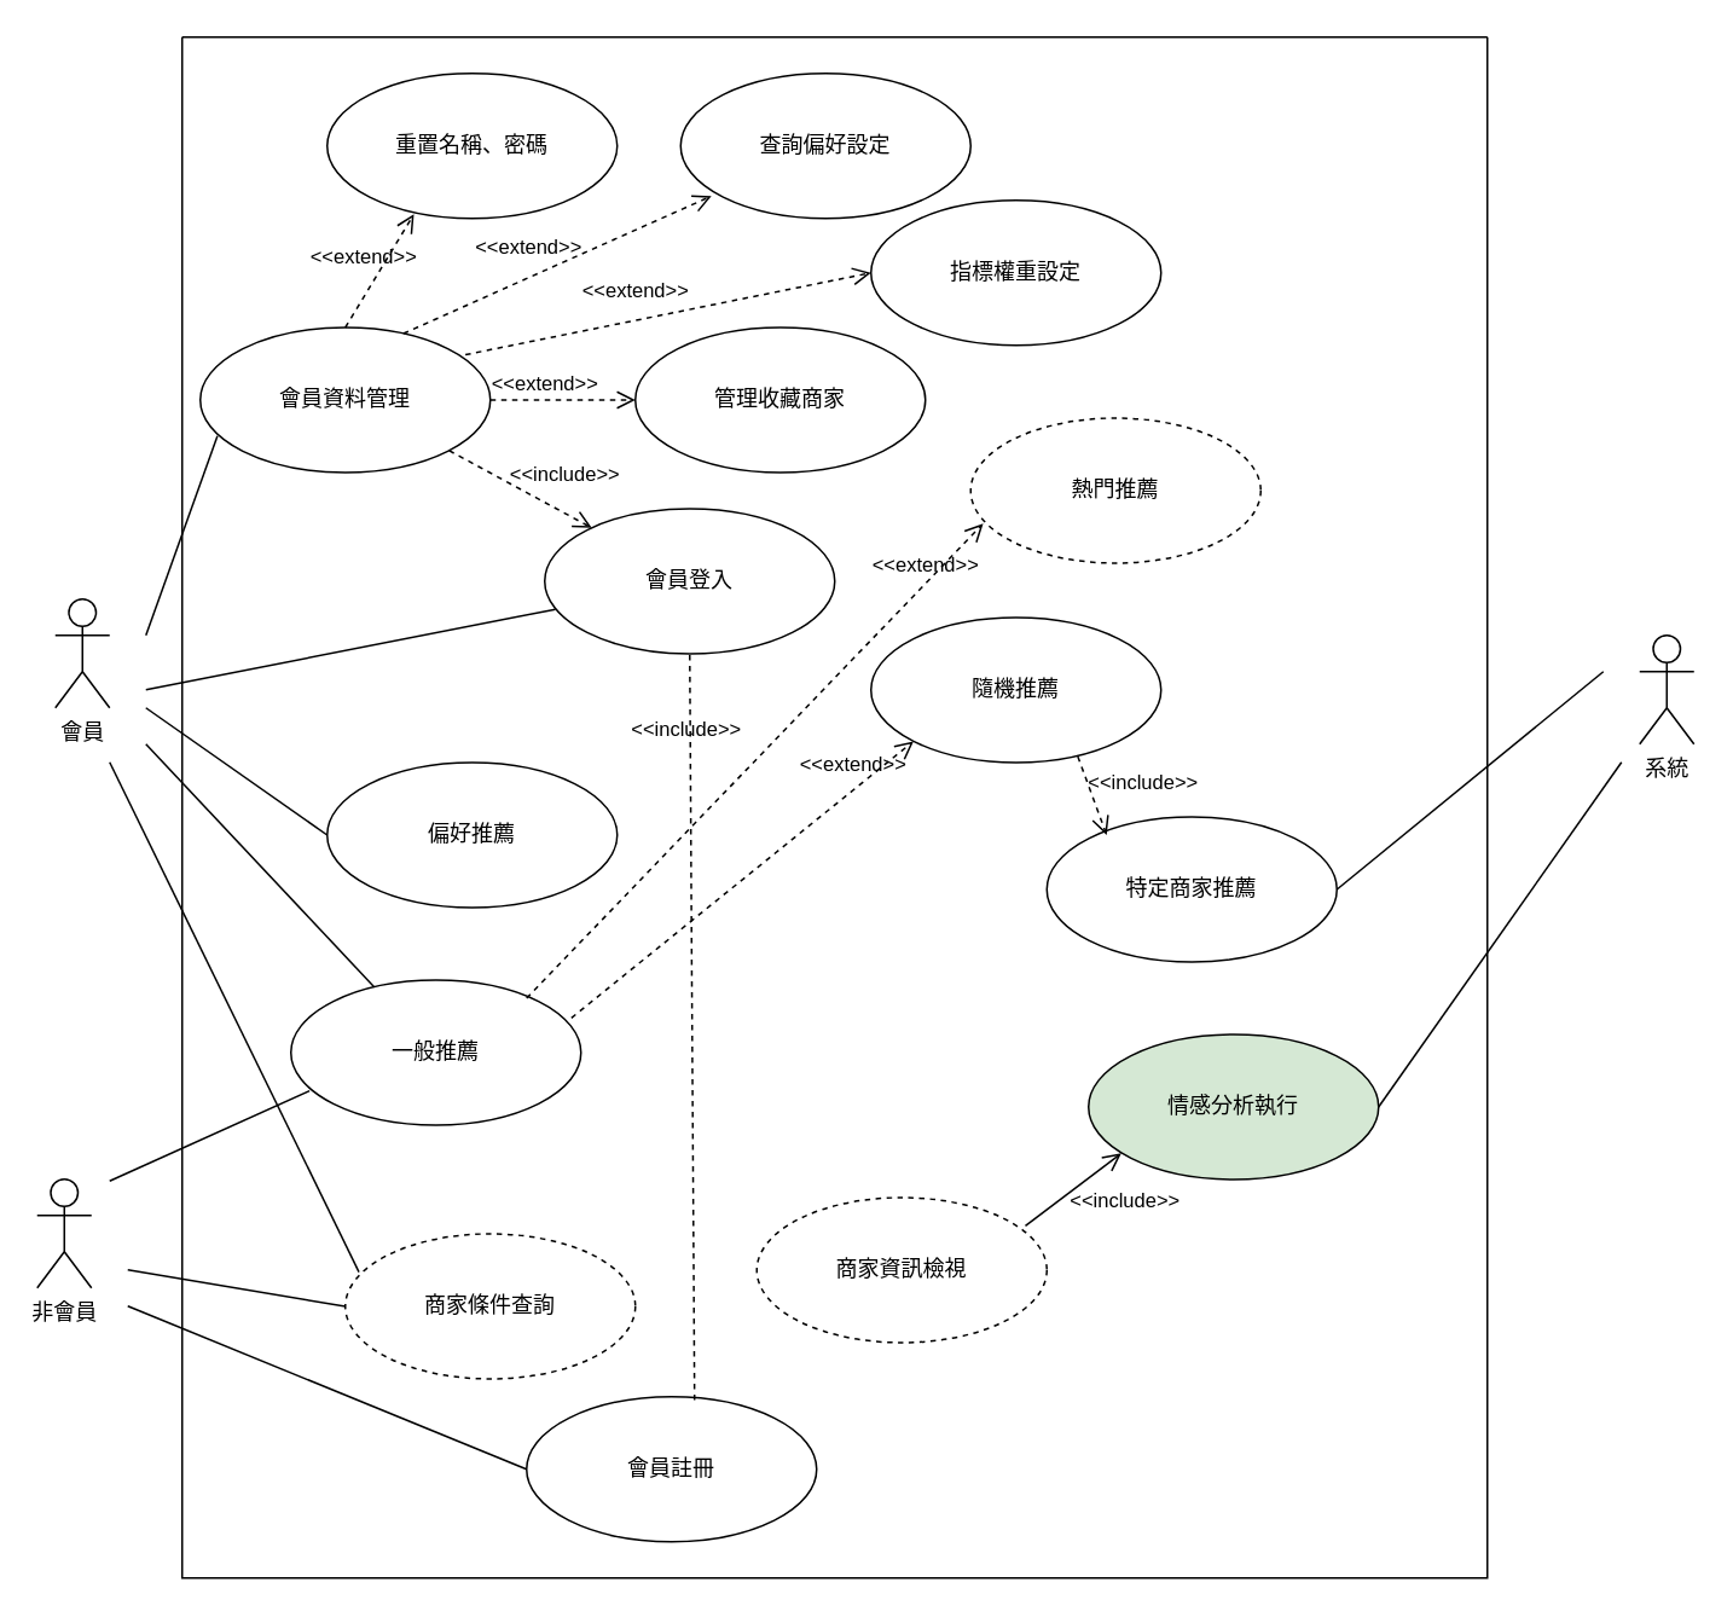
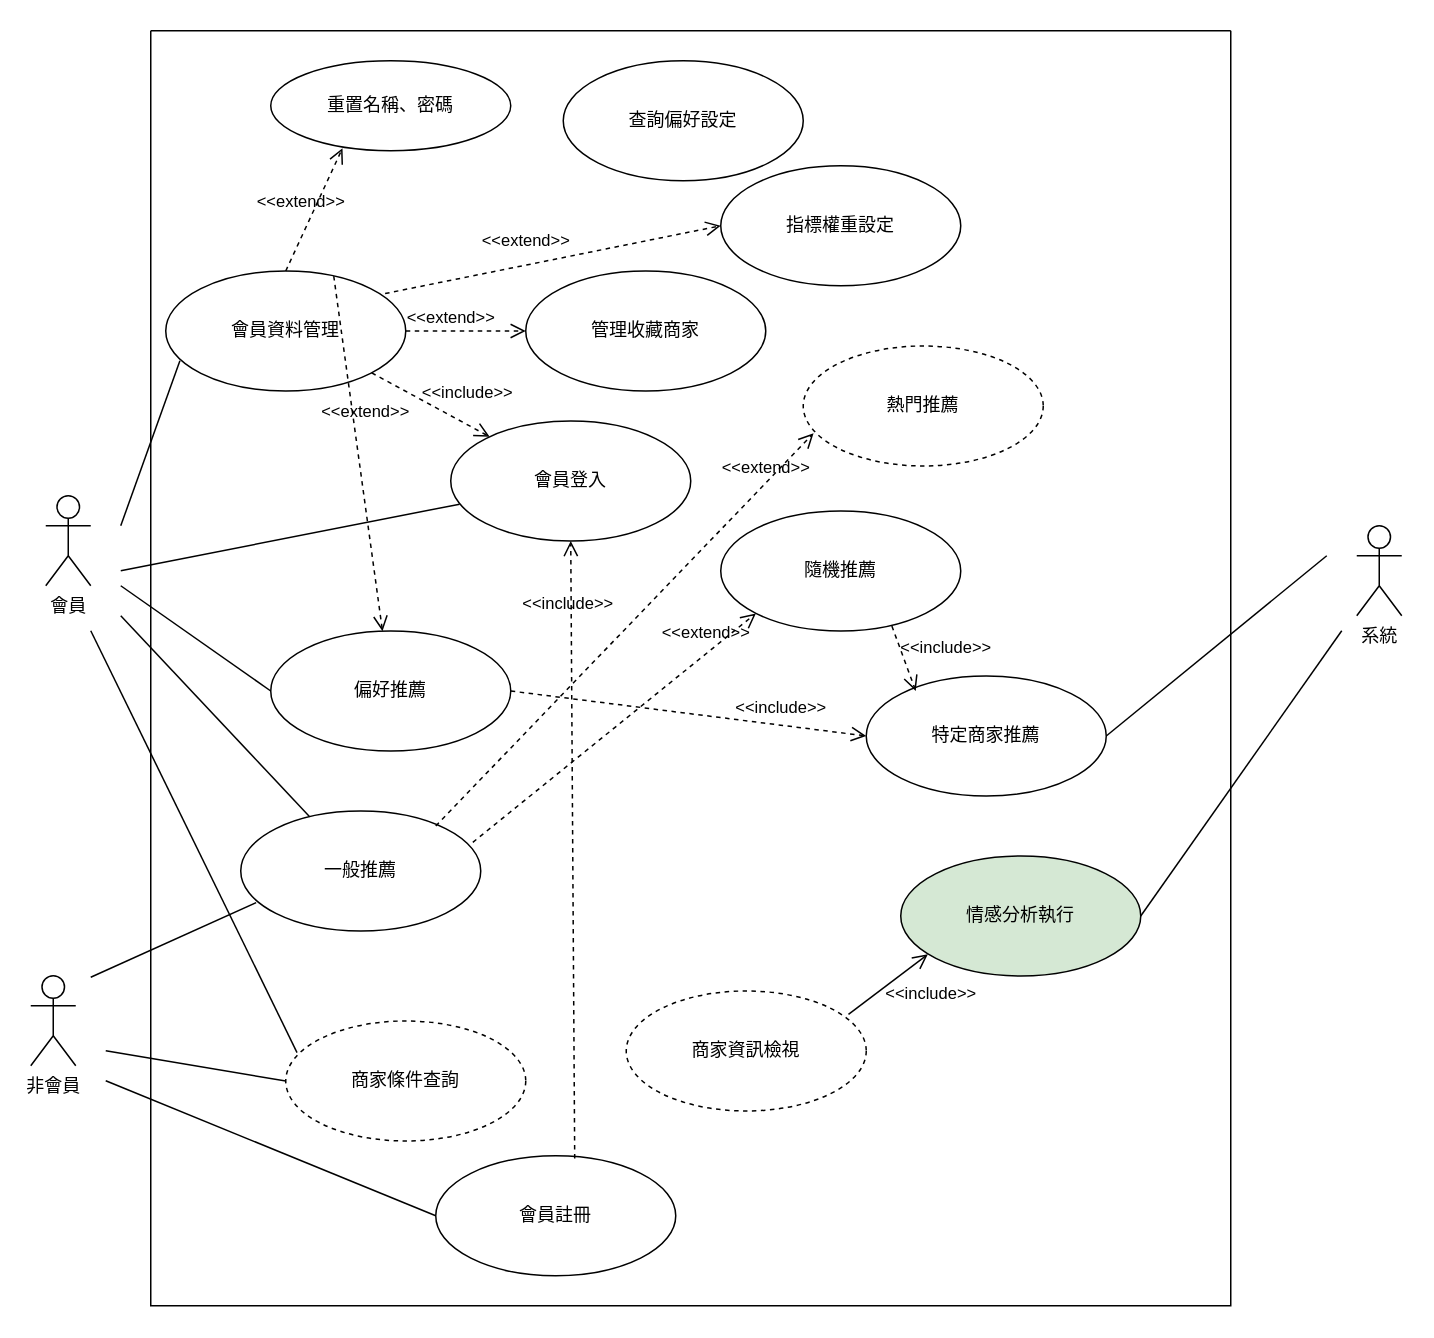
- <mxCell id="27" value="重置名稱、密碼" style="ellipse;whiteSpace=wrap;html=1;" vertex="1" parent="4"><mxGeometry x="80" y="20" width="160" height="80" as="geometry" /></mxCell>
+ <mxCell id="27" value="重置名稱、密碼" style="ellipse;whiteSpace=wrap;html=1;" vertex="1" parent="4"><mxGeometry x="80" y="20" width="160" height="60" as="geometry" /></mxCell>
- <mxCell id="32" value="&amp;lt;&amp;lt;extend&amp;gt;&amp;gt;" style="endArrow=open;startArrow=none;endFill=0;startFill=0;endSize=8;html=1;verticalAlign=bottom;dashed=1;labelBackgroundColor=none;rounded=0;entryX=0.106;entryY=0.846;entryDx=0;entryDy=0;exitX=0.7;exitY=0.042;exitDx=0;exitDy=0;entryPerimeter=0;exitPerimeter=0;" edge="1" parent="4" source="7" target="28"><mxGeometry x="-0.152" y="7" width="160" relative="1" as="geometry"><mxPoint x="100" y="170" as="sourcePoint" /><mxPoint x="138" y="108" as="targetPoint" /><mxPoint as="offset" /></mxGeometry></mxCell>
+ <mxCell id="32" value="&amp;lt;&amp;lt;extend&amp;gt;&amp;gt;" style="endArrow=open;startArrow=none;endFill=0;startFill=0;endSize=8;html=1;verticalAlign=bottom;dashed=1;labelBackgroundColor=none;rounded=0;exitX=0.7;exitY=0.042;exitDx=0;exitDy=0;exitPerimeter=0;" edge="1" parent="4" source="7" target="18"><mxGeometry x="-0.152" y="7" width="160" relative="1" as="geometry"><mxPoint x="100" y="170" as="sourcePoint" /><mxPoint x="138" y="108" as="targetPoint" /><mxPoint as="offset" /></mxGeometry></mxCell>
- <mxCell id="16" value="&amp;lt;&amp;lt;include&amp;gt;&amp;gt;" style="endArrow=none;startArrow=none;endFill=0;startFill=0;endSize=8;html=1;verticalAlign=bottom;dashed=1;labelBackgroundColor=none;rounded=0;entryX=0.5;entryY=1;entryDx=0;entryDy=0;exitX=0.579;exitY=0.023;exitDx=0;exitDy=0;exitPerimeter=0;" edge="1" parent="4" source="9" target="19"><mxGeometry x="0.755" y="2" width="160" relative="1" as="geometry"><mxPoint x="294.96" y="830.0" as="sourcePoint" /><mxPoint x="265" y="350.16" as="targetPoint" /><mxPoint as="offset" /></mxGeometry></mxCell>
+ <mxCell id="16" value="&amp;lt;&amp;lt;include&amp;gt;&amp;gt;" style="endArrow=open;startArrow=none;endFill=0;startFill=0;endSize=8;html=1;verticalAlign=bottom;dashed=1;labelBackgroundColor=none;rounded=0;entryX=0.5;entryY=1;entryDx=0;entryDy=0;exitX=0.579;exitY=0.023;exitDx=0;exitDy=0;exitPerimeter=0;" edge="1" parent="4" source="9" target="19"><mxGeometry x="0.755" y="2" width="160" relative="1" as="geometry"><mxPoint x="294.96" y="830.0" as="sourcePoint" /><mxPoint x="265" y="350.16" as="targetPoint" /><mxPoint as="offset" /></mxGeometry></mxCell>
+ <mxCell id="26" value="&amp;lt;&amp;lt;include&amp;gt;&amp;gt;" style="endArrow=open;startArrow=none;endFill=0;startFill=0;endSize=8;html=1;verticalAlign=bottom;dashed=1;labelBackgroundColor=none;rounded=0;exitX=1;exitY=0.5;exitDx=0;exitDy=0;entryX=0;entryY=0.5;entryDx=0;entryDy=0;" edge="1" parent="4" source="18" target="5"><mxGeometry x="0.516" y="3" width="160" relative="1" as="geometry"><mxPoint x="504" y="407.16" as="sourcePoint" /><mxPoint x="520" y="450.16" as="targetPoint" /><mxPoint as="offset" /></mxGeometry></mxCell>
